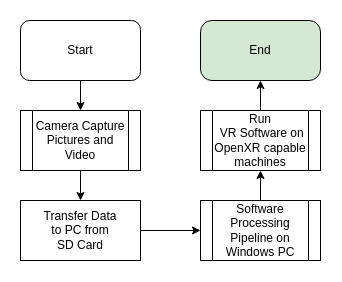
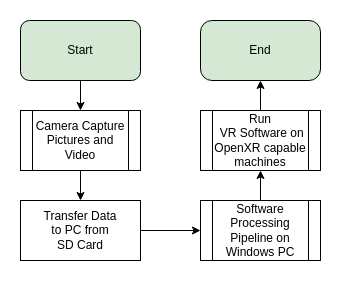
- <mxCell id="3" value="Start" style="rounded=1;whiteSpace=wrap;html=1;" parent="1" vertex="1"><mxGeometry x="20" y="20" width="120" height="60" as="geometry" /></mxCell>
+ <mxCell id="3" value="Start" style="rounded=1;whiteSpace=wrap;html=1;fillColor=#d5e8d4;" parent="1" vertex="1"><mxGeometry x="20" y="20" width="120" height="60" as="geometry" /></mxCell>
